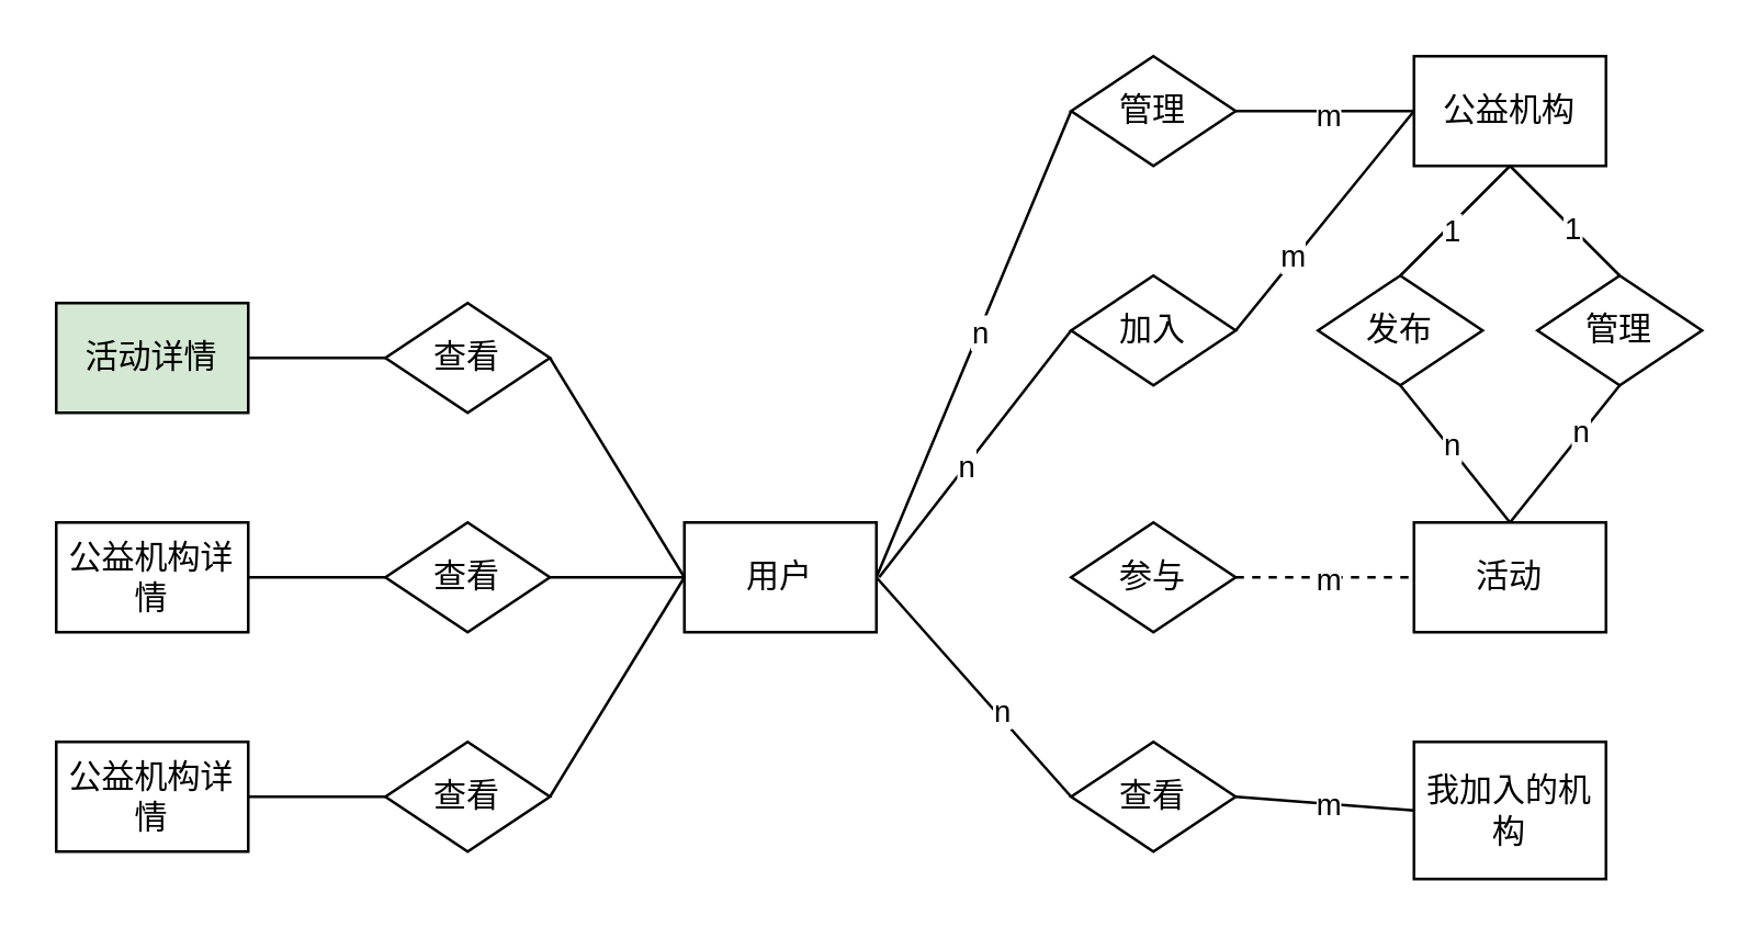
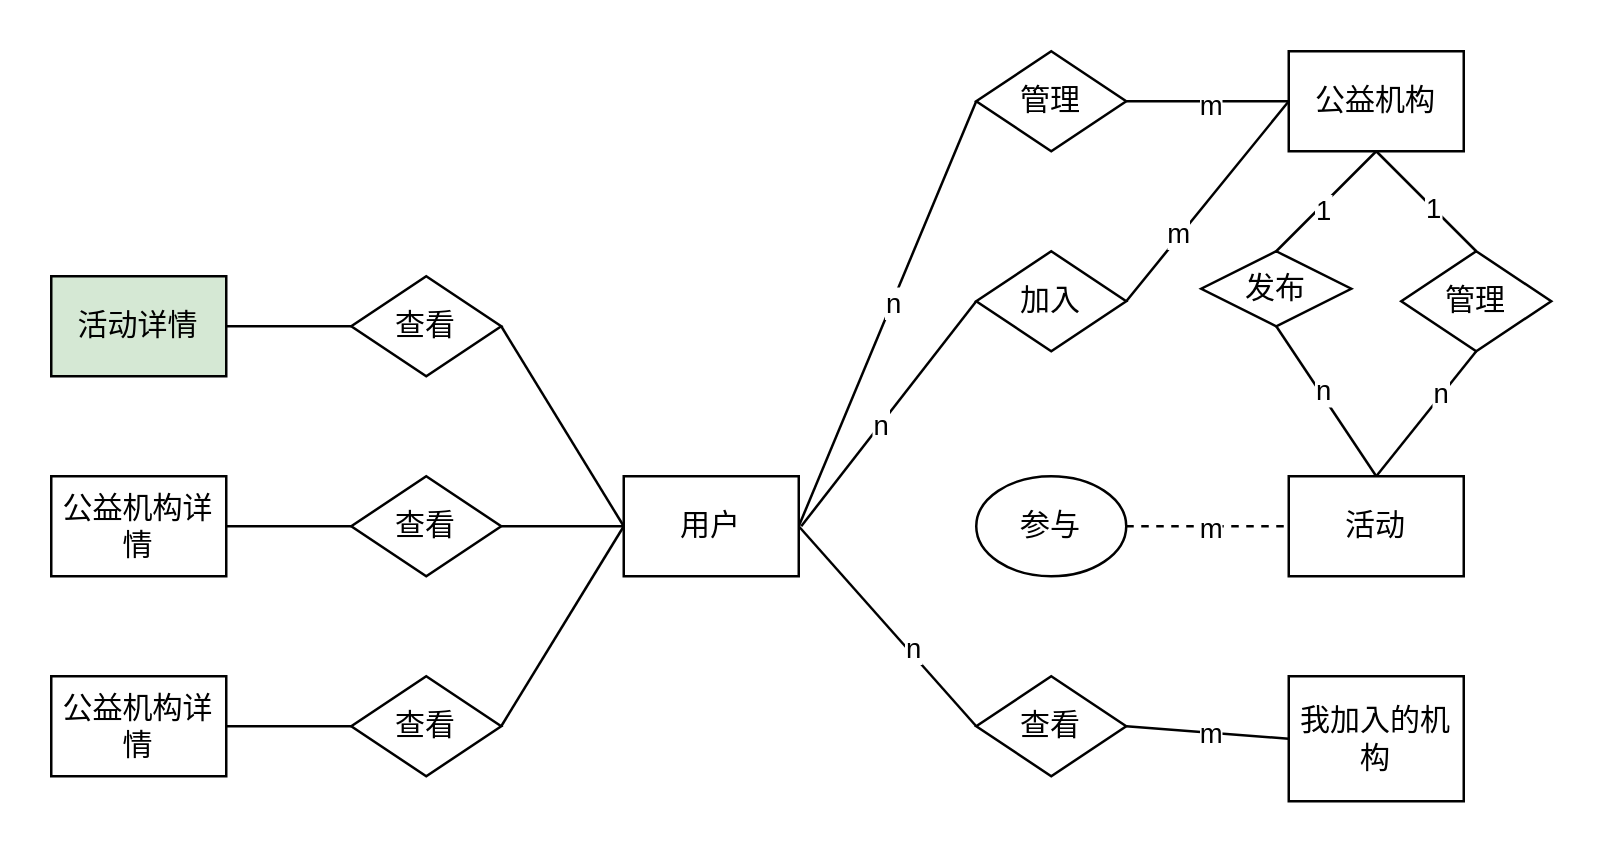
- <mxCell id="33" value="发布" style="rhombus;whiteSpace=wrap;html=1;" vertex="1" parent="1"><mxGeometry x="480" y="100" width="60" height="40" as="geometry" /></mxCell>
+ <mxCell id="33" value="发布" style="rhombus;whiteSpace=wrap;html=1;" vertex="1" parent="1"><mxGeometry x="480" y="100" width="60" height="30" as="geometry" /></mxCell>
- <mxCell id="18" value="参与" style="rhombus;whiteSpace=wrap;html=1;" vertex="1" parent="1"><mxGeometry x="390" y="190" width="60" height="40" as="geometry" /></mxCell>
+ <mxCell id="18" value="参与" style="ellipse;whiteSpace=wrap;html=1;" vertex="1" parent="1"><mxGeometry x="390" y="190" width="60" height="40" as="geometry" /></mxCell>
